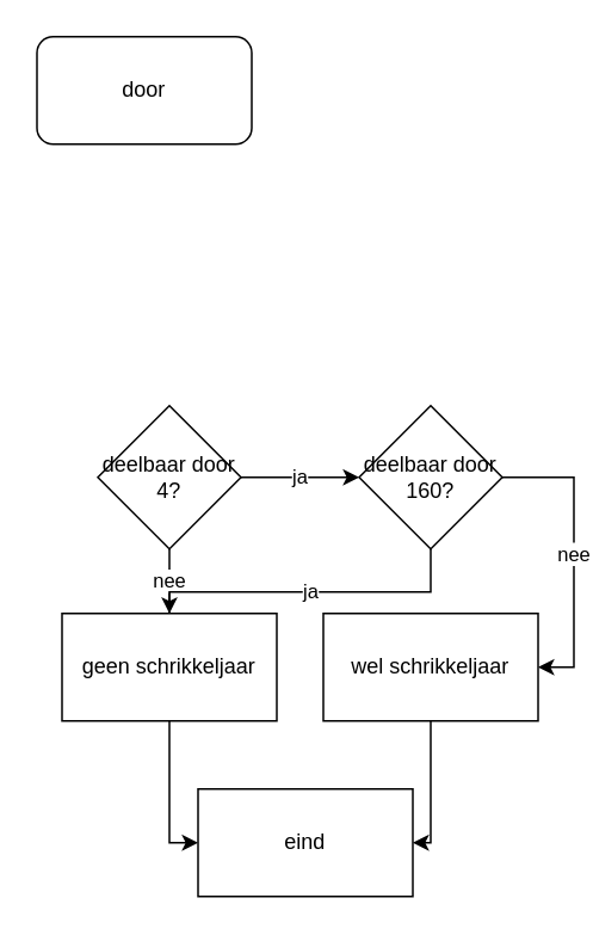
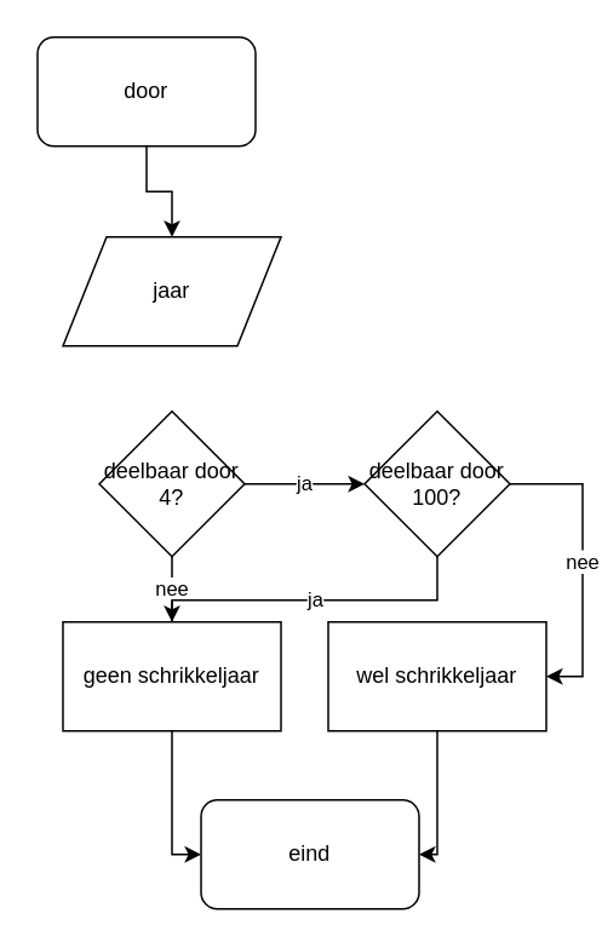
+ <mxCell id="2" value="" style="edgeStyle=orthogonalEdgeStyle;rounded=0;orthogonalLoop=1;jettySize=auto;html=1;" edge="1" parent="1" source="3" target="4"><mxGeometry relative="1" as="geometry" /></mxCell>
+ <mxCell id="4" value="jaar" style="shape=parallelogram;perimeter=parallelogramPerimeter;whiteSpace=wrap;html=1;" vertex="1" parent="1"><mxGeometry x="34" y="130" width="120" height="60" as="geometry" /></mxCell>
- <mxCell id="10" value="deelbaar door 160?" style="rhombus;whiteSpace=wrap;html=1;" vertex="1" parent="1"><mxGeometry x="200" y="226" width="80" height="80" as="geometry" /></mxCell>
+ <mxCell id="10" value="deelbaar door 100?" style="rhombus;whiteSpace=wrap;html=1;" vertex="1" parent="1"><mxGeometry x="200" y="226" width="80" height="80" as="geometry" /></mxCell>
- <mxCell id="15" value="eind" style="whiteSpace=wrap;html=1;rounded=0;" vertex="1" parent="1"><mxGeometry x="110" y="440" width="120" height="60" as="geometry" /></mxCell>
+ <mxCell id="15" value="eind" style="rounded=1;whiteSpace=wrap;html=1;" vertex="1" parent="1"><mxGeometry x="110" y="440" width="120" height="60" as="geometry" /></mxCell>
